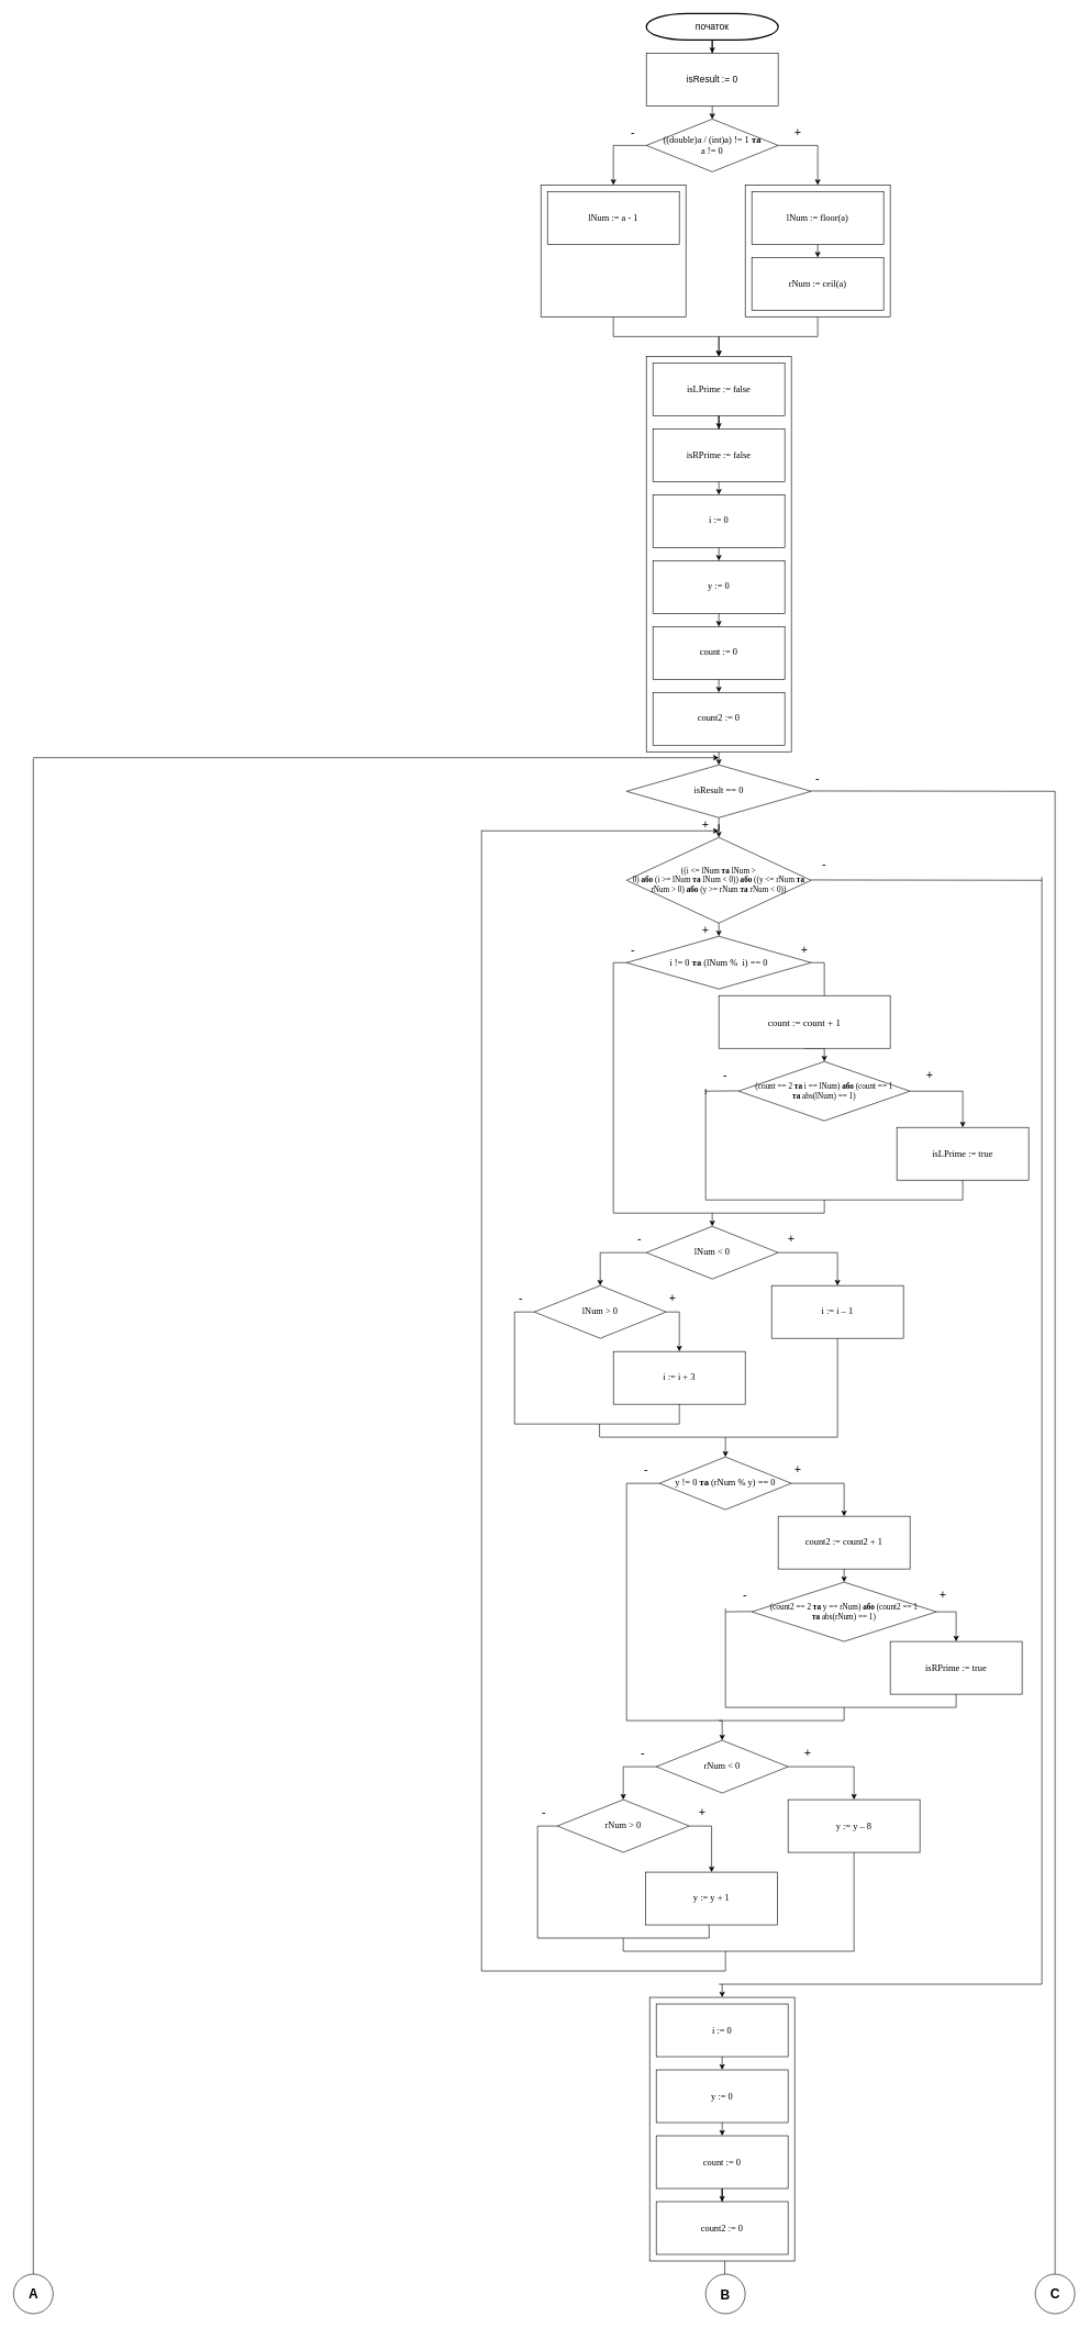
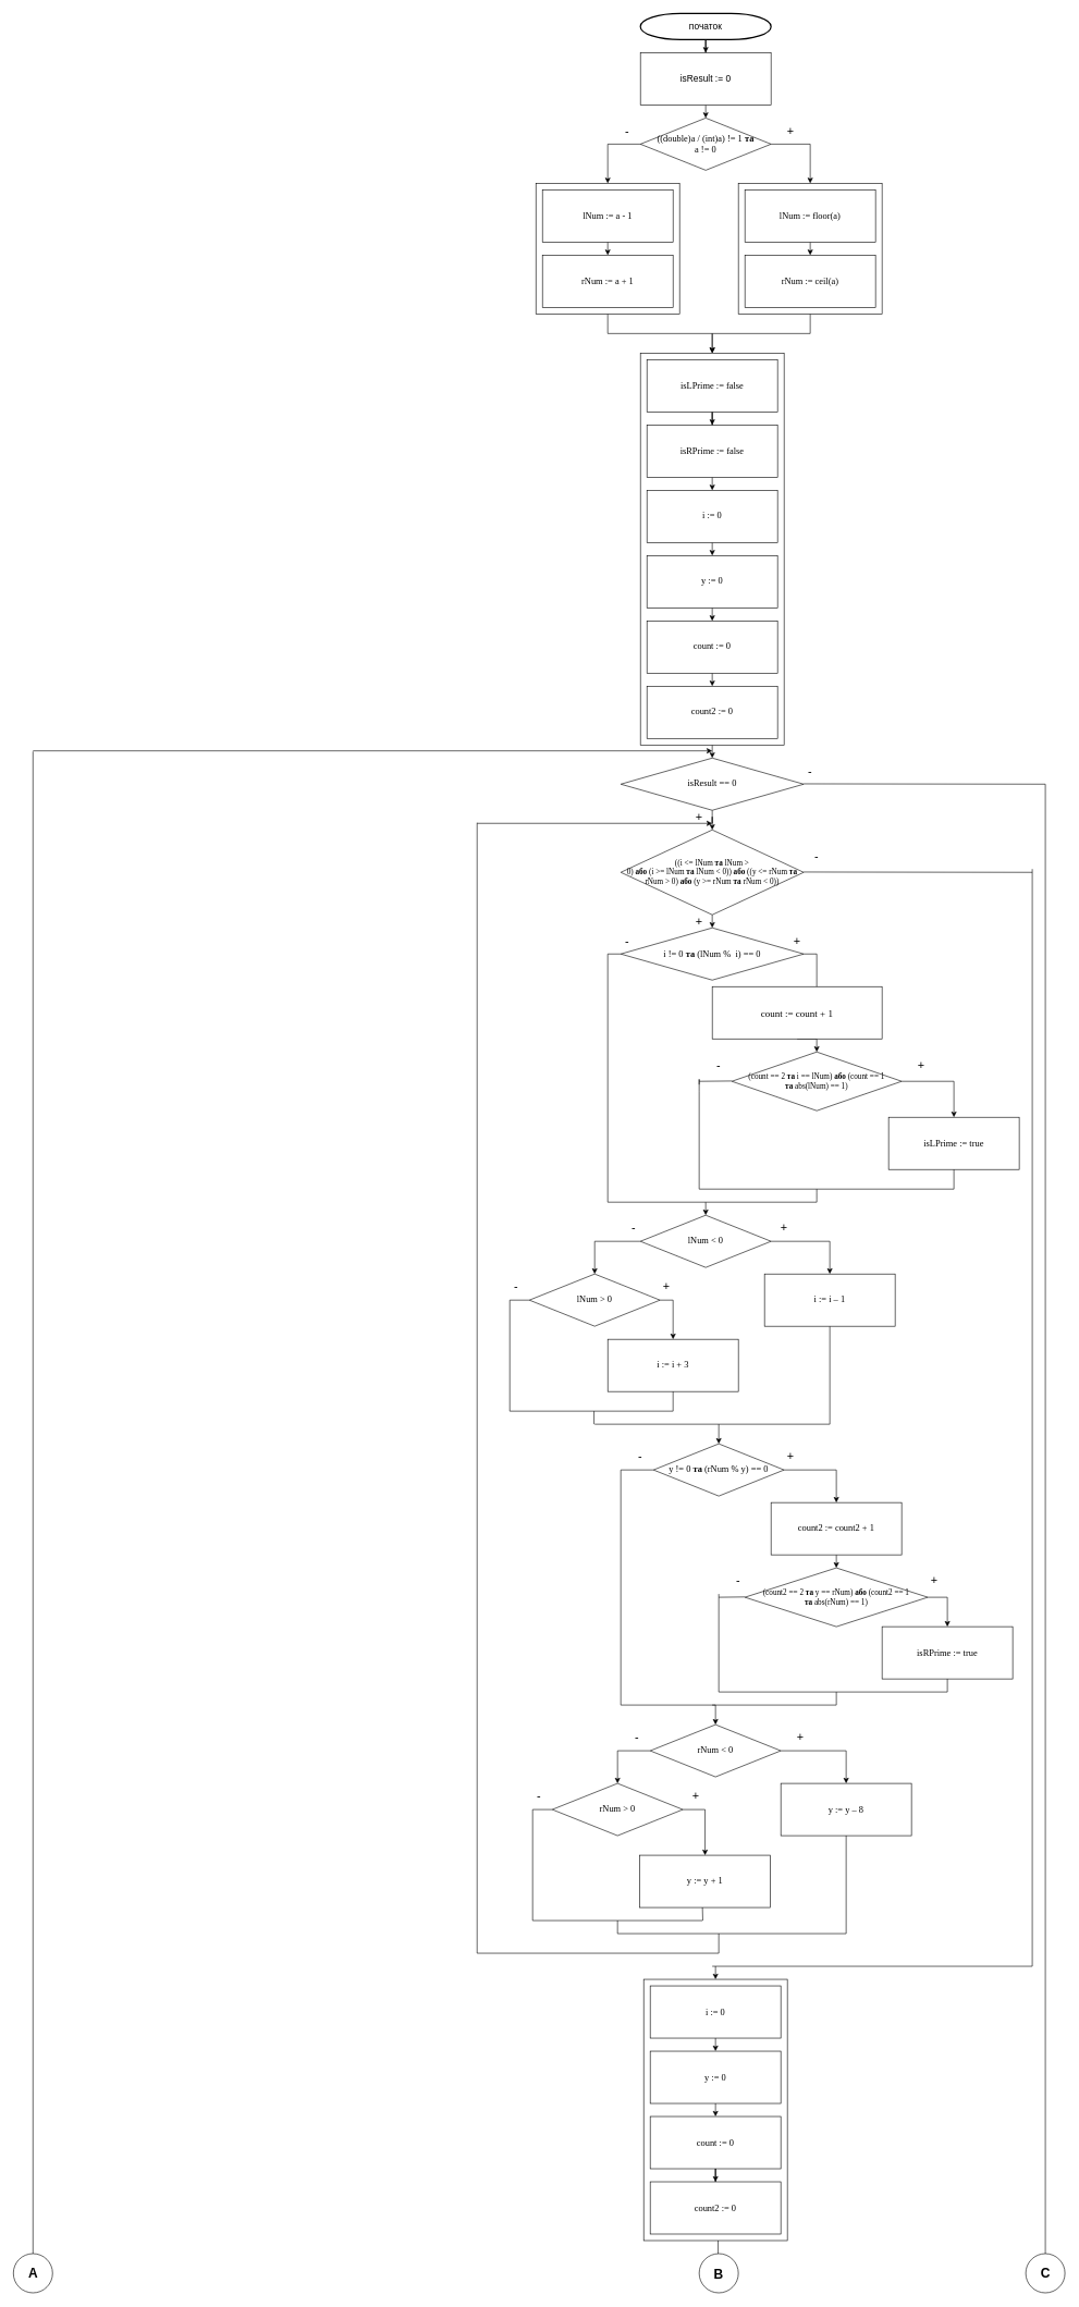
+ <mxCell id="19" style="edgeStyle=orthogonalEdgeStyle;rounded=0;orthogonalLoop=1;jettySize=auto;html=1;exitX=0.5;exitY=1;exitDx=0;exitDy=0;entryX=0.5;entryY=0;entryDx=0;entryDy=0;" edge="1" parent="1" source="20" target="21"><mxGeometry relative="1" as="geometry" /></mxCell>
+ <mxCell id="21" value="&lt;font style=&quot;font-size: 14px&quot;&gt;&lt;span style=&quot;font-family: &amp;#34;times new roman&amp;#34; , serif&quot;&gt;rNum &lt;/span&gt;&lt;span lang=&quot;EN-US&quot; style=&quot;font-family: &amp;#34;times new roman&amp;#34; , serif&quot;&gt;:&lt;/span&gt;&lt;span style=&quot;font-family: &amp;#34;times new roman&amp;#34; , serif&quot;&gt;= a + 1&lt;/span&gt;&lt;/font&gt;" style="rounded=0;whiteSpace=wrap;html=1;" vertex="1" parent="1"><mxGeometry x="830" y="390" width="200" height="80" as="geometry" /></mxCell>
